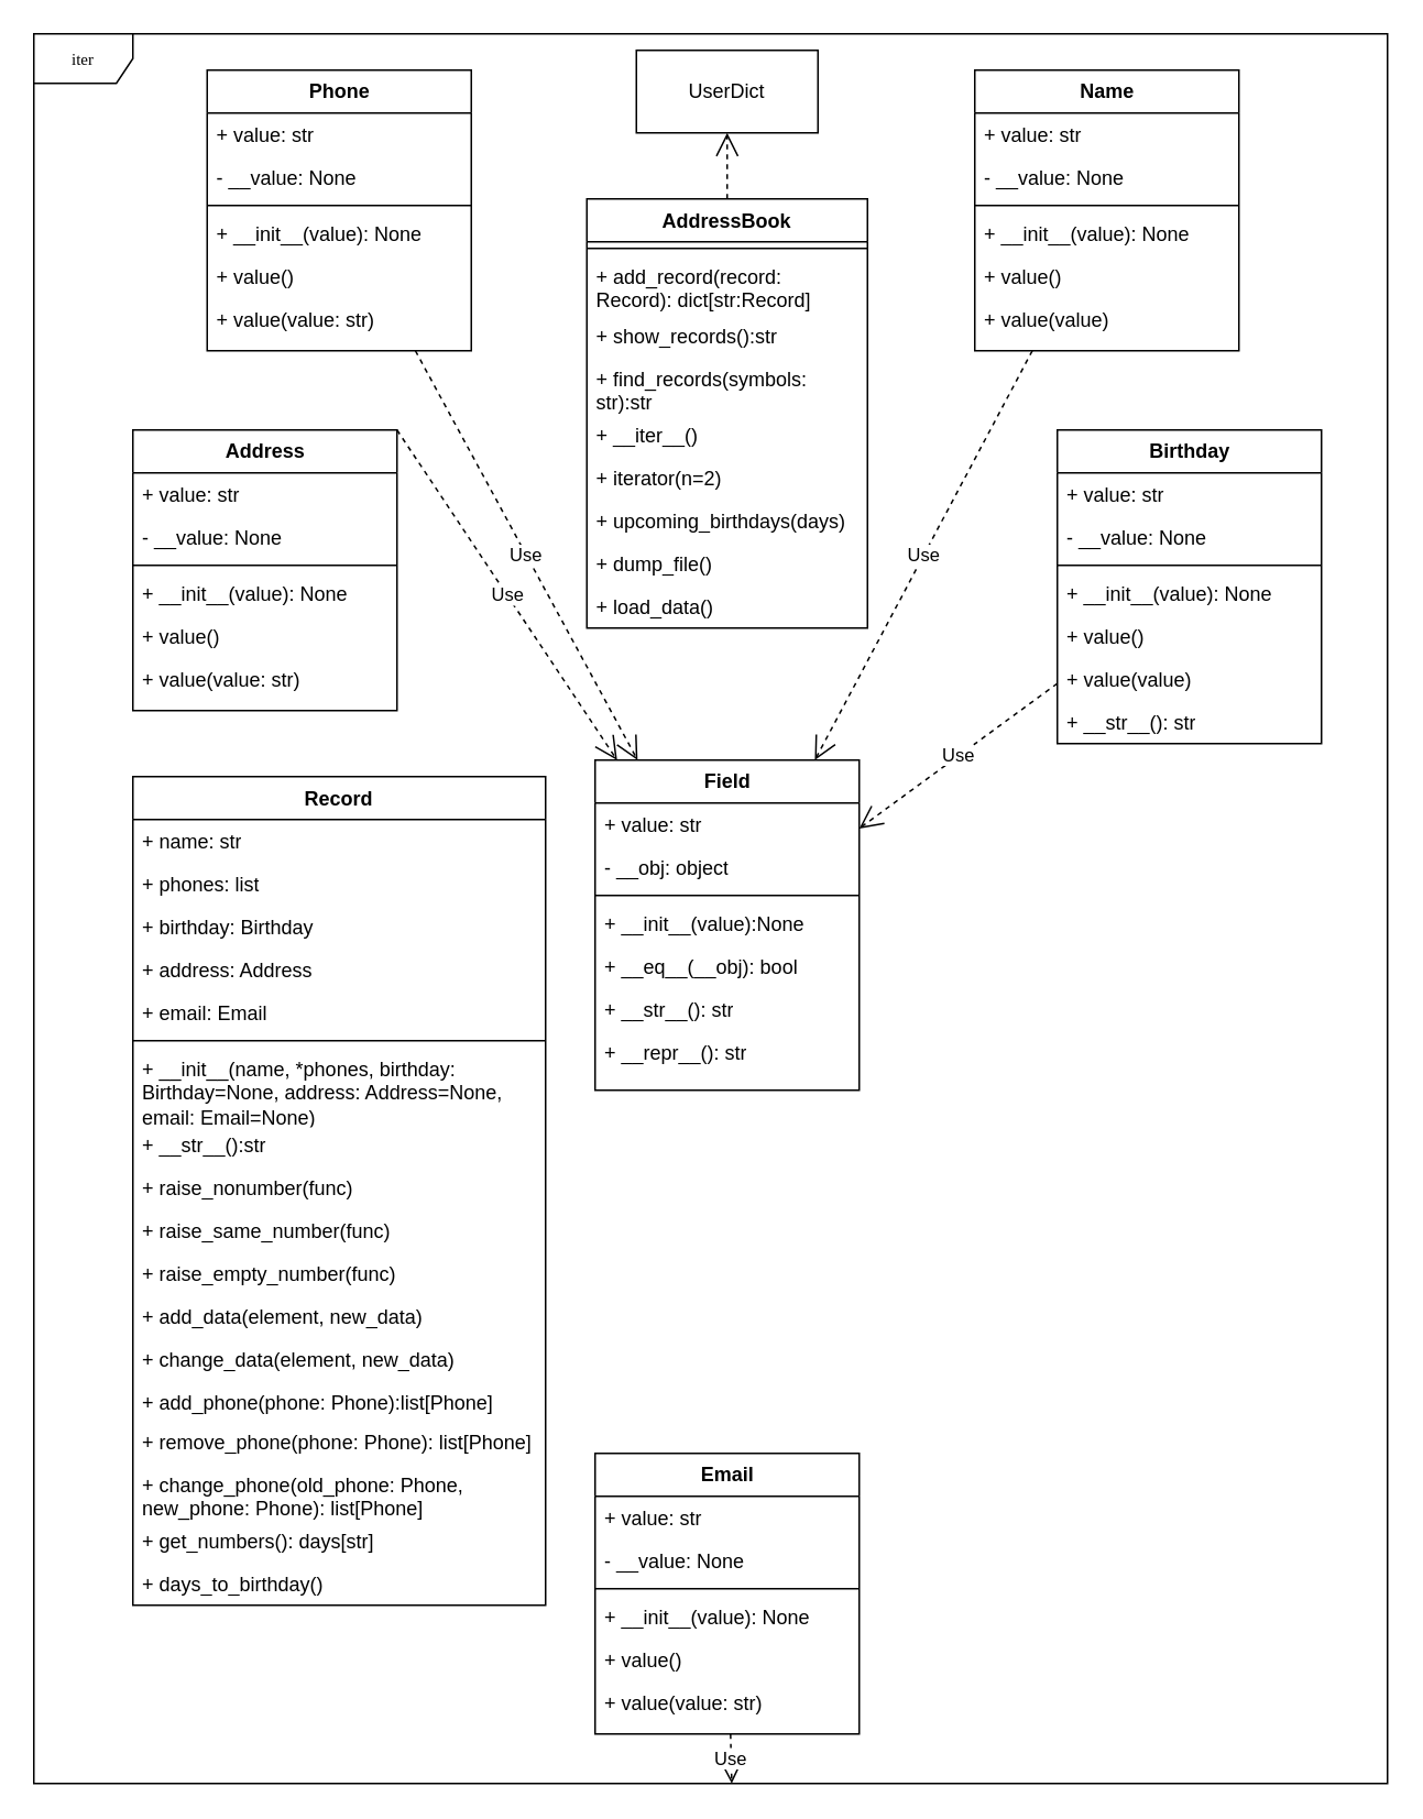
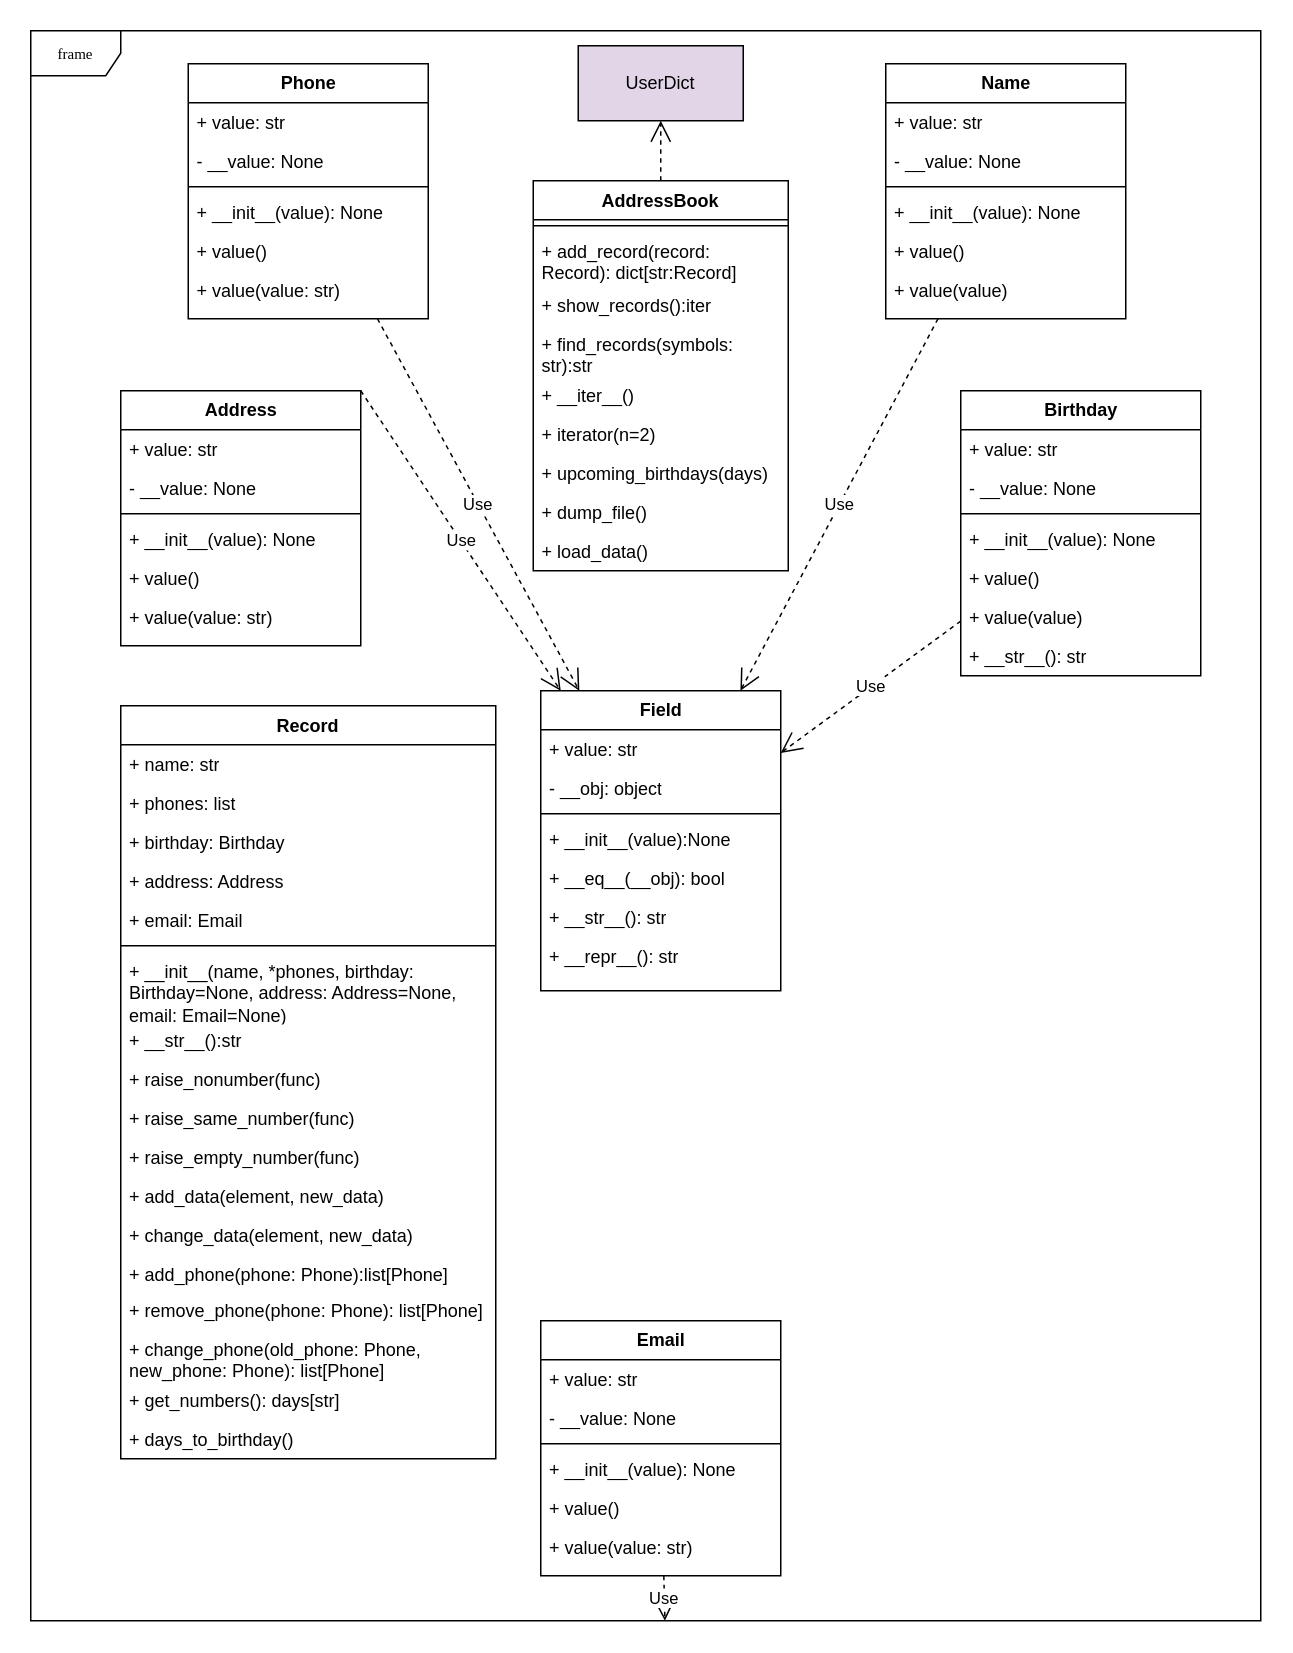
- <mxCell id="2" value="iter" style="shape=umlFrame;whiteSpace=wrap;html=1;rounded=0;shadow=0;comic=0;labelBackgroundColor=none;strokeWidth=1;fontFamily=Verdana;fontSize=10;align=center;" parent="1" vertex="1"><mxGeometry x="20" y="20" width="820" height="1060" as="geometry" /></mxCell>
+ <mxCell id="2" value="frame" style="shape=umlFrame;whiteSpace=wrap;html=1;rounded=0;shadow=0;comic=0;labelBackgroundColor=none;strokeWidth=1;fontFamily=Verdana;fontSize=10;align=center;" parent="1" vertex="1"><mxGeometry x="20" y="20" width="820" height="1060" as="geometry" /></mxCell>
- <mxCell id="81" value="UserDict" style="html=1;whiteSpace=wrap;" vertex="1" parent="1"><mxGeometry x="385" y="30" width="110" height="50" as="geometry" /></mxCell>
+ <mxCell id="81" value="UserDict" style="html=1;whiteSpace=wrap;fillColor=#e1d5e7;" vertex="1" parent="1"><mxGeometry x="385" y="30" width="110" height="50" as="geometry" /></mxCell>
- <mxCell id="74" value="+ show_records():str" style="text;strokeColor=none;fillColor=none;align=left;verticalAlign=top;spacingLeft=4;spacingRight=4;overflow=hidden;rotatable=0;points=[[0,0.5],[1,0.5]];portConstraint=eastwest;whiteSpace=wrap;html=1;" vertex="1" parent="71"><mxGeometry y="70" width="170" height="26" as="geometry" /></mxCell>
+ <mxCell id="74" value="+ show_records():iter" style="text;strokeColor=none;fillColor=none;align=left;verticalAlign=top;spacingLeft=4;spacingRight=4;overflow=hidden;rotatable=0;points=[[0,0.5],[1,0.5]];portConstraint=eastwest;whiteSpace=wrap;html=1;" vertex="1" parent="71"><mxGeometry y="70" width="170" height="26" as="geometry" /></mxCell>
